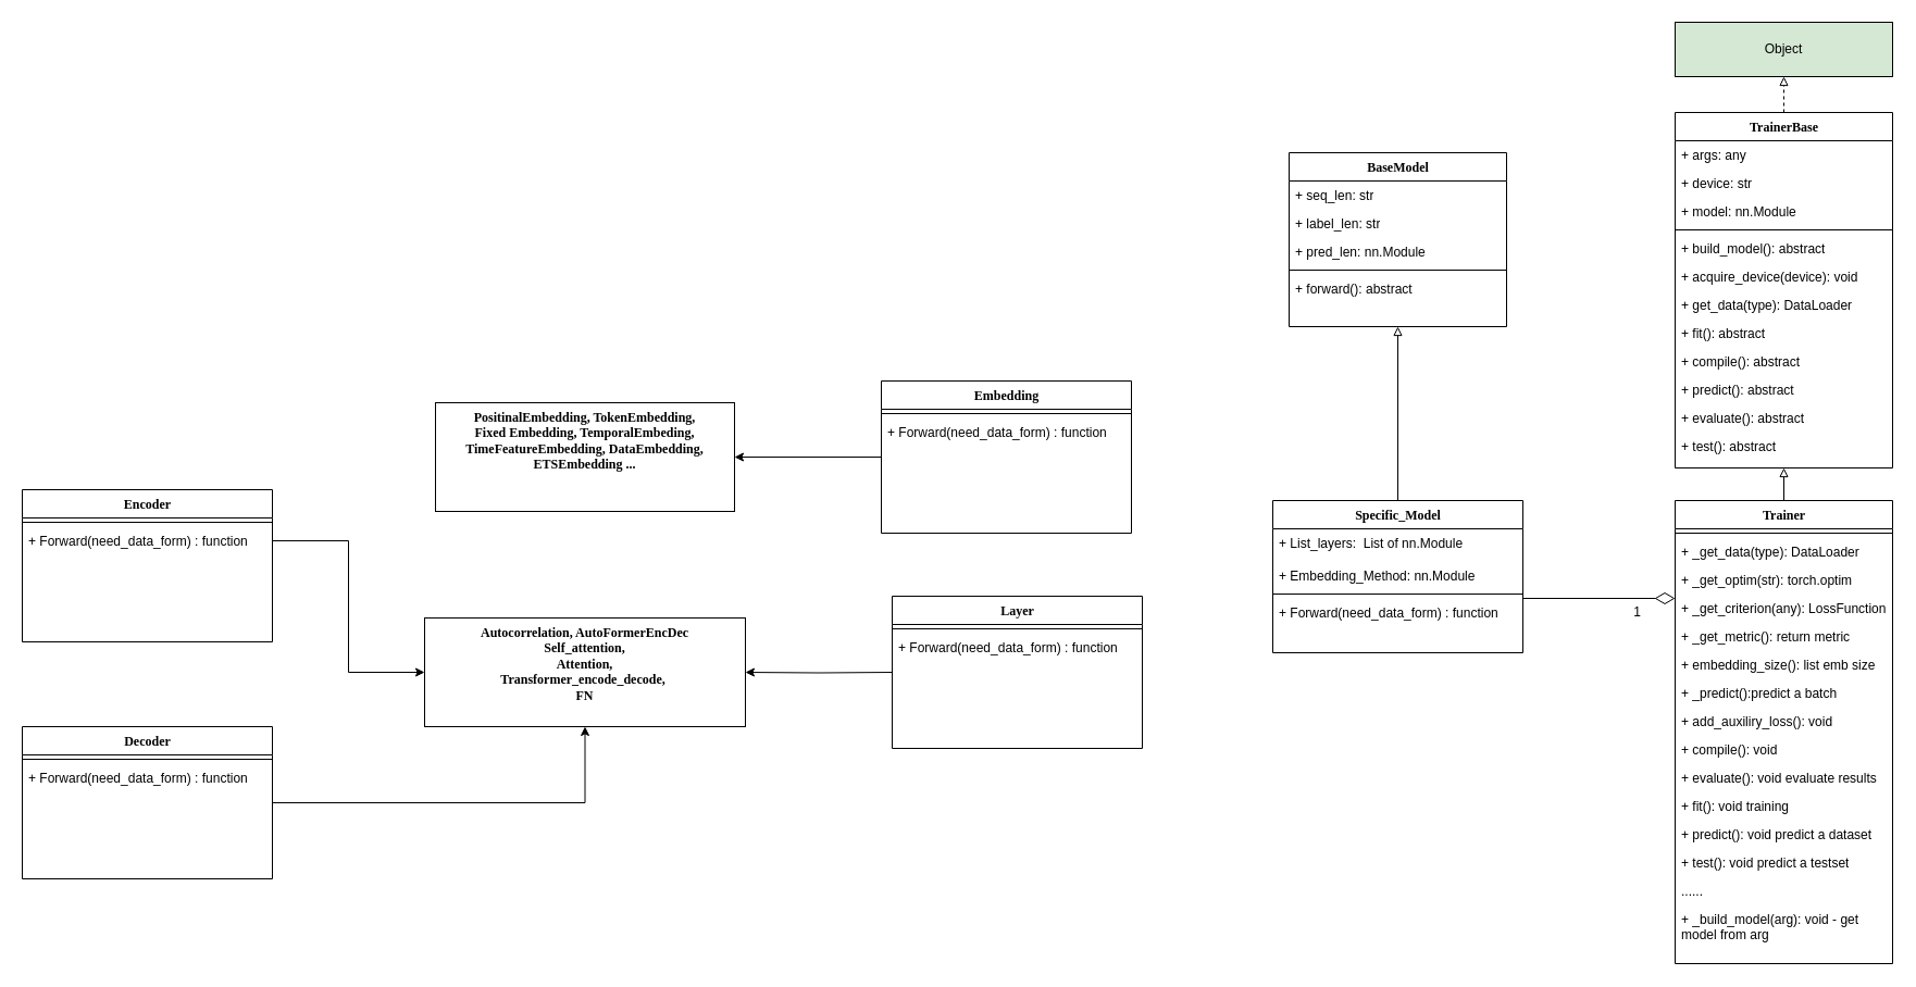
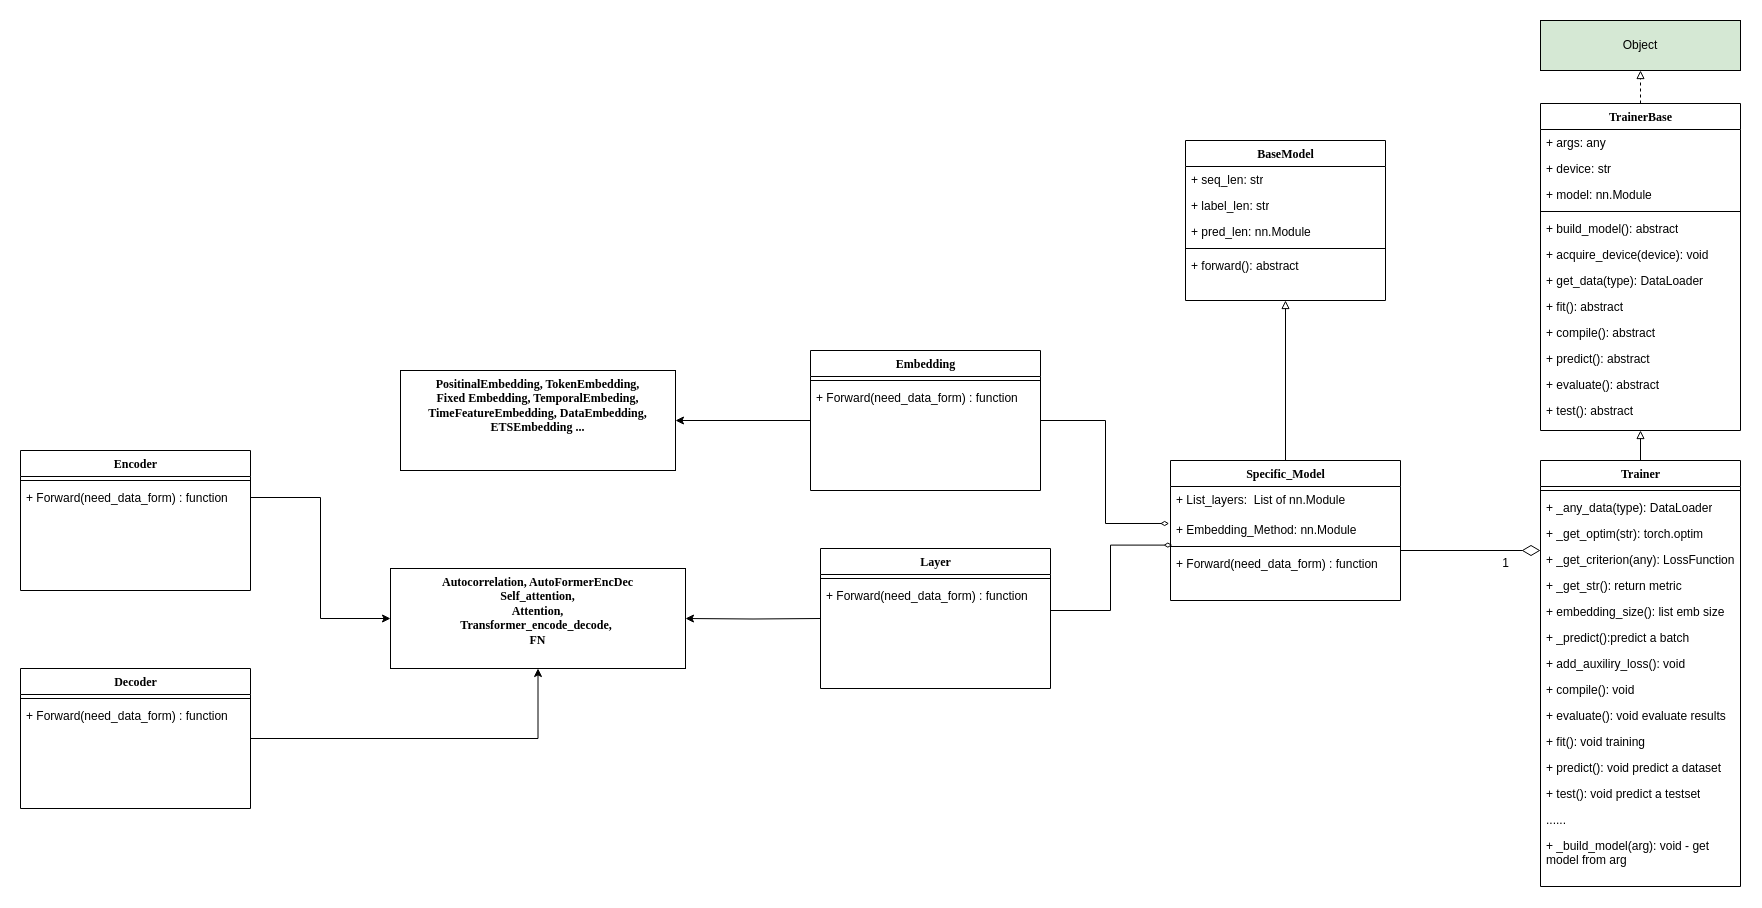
+ <mxCell id="57" style="edgeStyle=orthogonalEdgeStyle;rounded=0;orthogonalLoop=1;jettySize=auto;html=1;exitX=1;exitY=0.5;exitDx=0;exitDy=0;entryX=-0.006;entryY=0.269;entryDx=0;entryDy=0;entryPerimeter=0;endArrow=diamondThin;endFill=0;" edge="1" parent="1" source="50" target="40"><mxGeometry relative="1" as="geometry" /></mxCell>
- <mxCell id="21" value="+ _get_data(type): DataLoader" style="text;html=1;strokeColor=none;fillColor=none;align=left;verticalAlign=top;spacingLeft=4;spacingRight=4;whiteSpace=wrap;overflow=hidden;rotatable=0;points=[[0,0.5],[1,0.5]];portConstraint=eastwest;" vertex="1" parent="19"><mxGeometry y="34" width="200" height="26" as="geometry" /></mxCell>
+ <mxCell id="21" value="+ _any_data(type): DataLoader" style="text;html=1;strokeColor=none;fillColor=none;align=left;verticalAlign=top;spacingLeft=4;spacingRight=4;whiteSpace=wrap;overflow=hidden;rotatable=0;points=[[0,0.5],[1,0.5]];portConstraint=eastwest;" vertex="1" parent="19"><mxGeometry y="34" width="200" height="26" as="geometry" /></mxCell>
+ <mxCell id="58" style="edgeStyle=orthogonalEdgeStyle;rounded=0;orthogonalLoop=1;jettySize=auto;html=1;entryX=0.008;entryY=1.1;entryDx=0;entryDy=0;entryPerimeter=0;endArrow=diamondThin;endFill=0;" edge="1" parent="1" source="53" target="40"><mxGeometry relative="1" as="geometry"><Array as="points"><mxPoint y="610" x="1110" /><mxPoint y="545" x="1110" /></Array></mxGeometry></mxCell>
- <mxCell id="24" value="+ _get_metric(): return metric" style="text;html=1;strokeColor=none;fillColor=none;align=left;verticalAlign=top;spacingLeft=4;spacingRight=4;whiteSpace=wrap;overflow=hidden;rotatable=0;points=[[0,0.5],[1,0.5]];portConstraint=eastwest;" vertex="1" parent="19"><mxGeometry y="112" width="200" height="26" as="geometry" /></mxCell>
+ <mxCell id="24" value="+ _get_str(): return metric" style="text;html=1;strokeColor=none;fillColor=none;align=left;verticalAlign=top;spacingLeft=4;spacingRight=4;whiteSpace=wrap;overflow=hidden;rotatable=0;points=[[0,0.5],[1,0.5]];portConstraint=eastwest;" vertex="1" parent="19"><mxGeometry y="112" width="200" height="26" as="geometry" /></mxCell>
